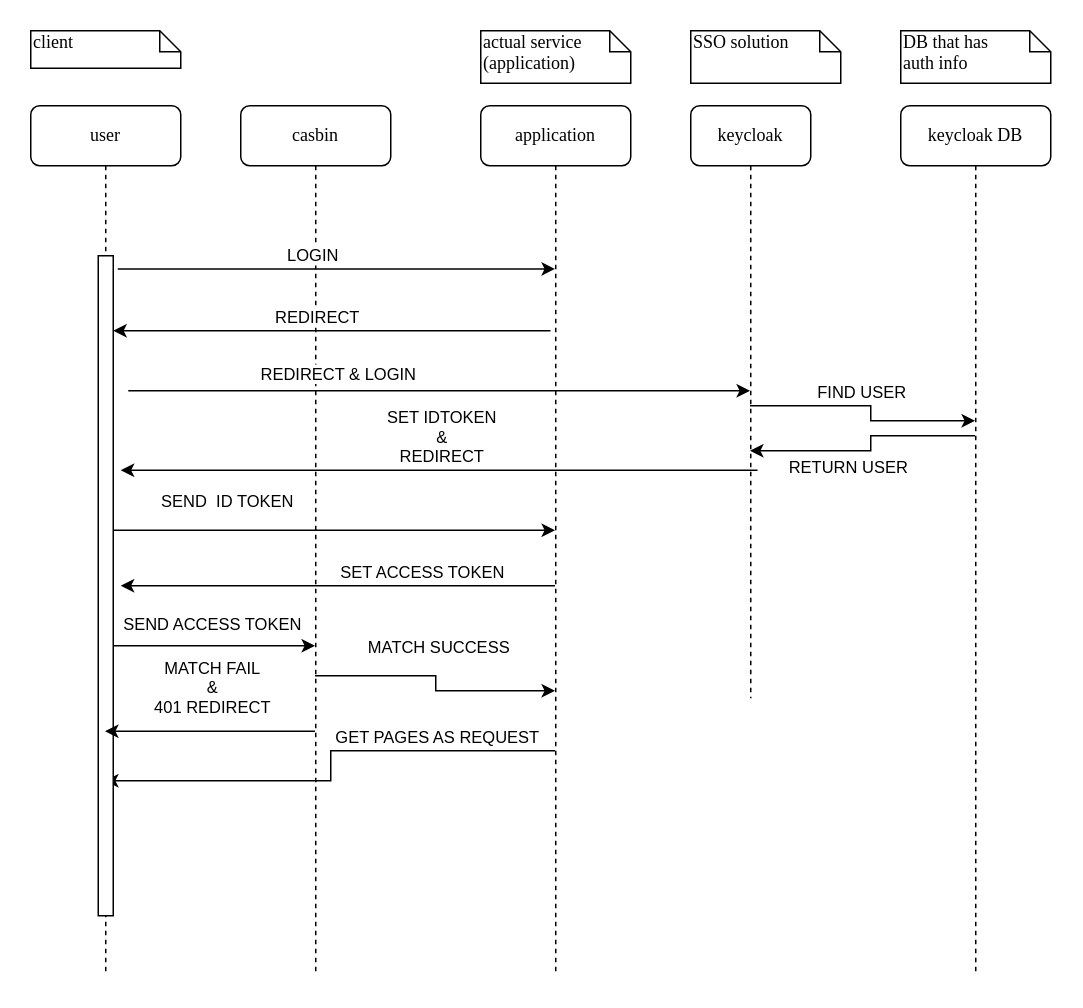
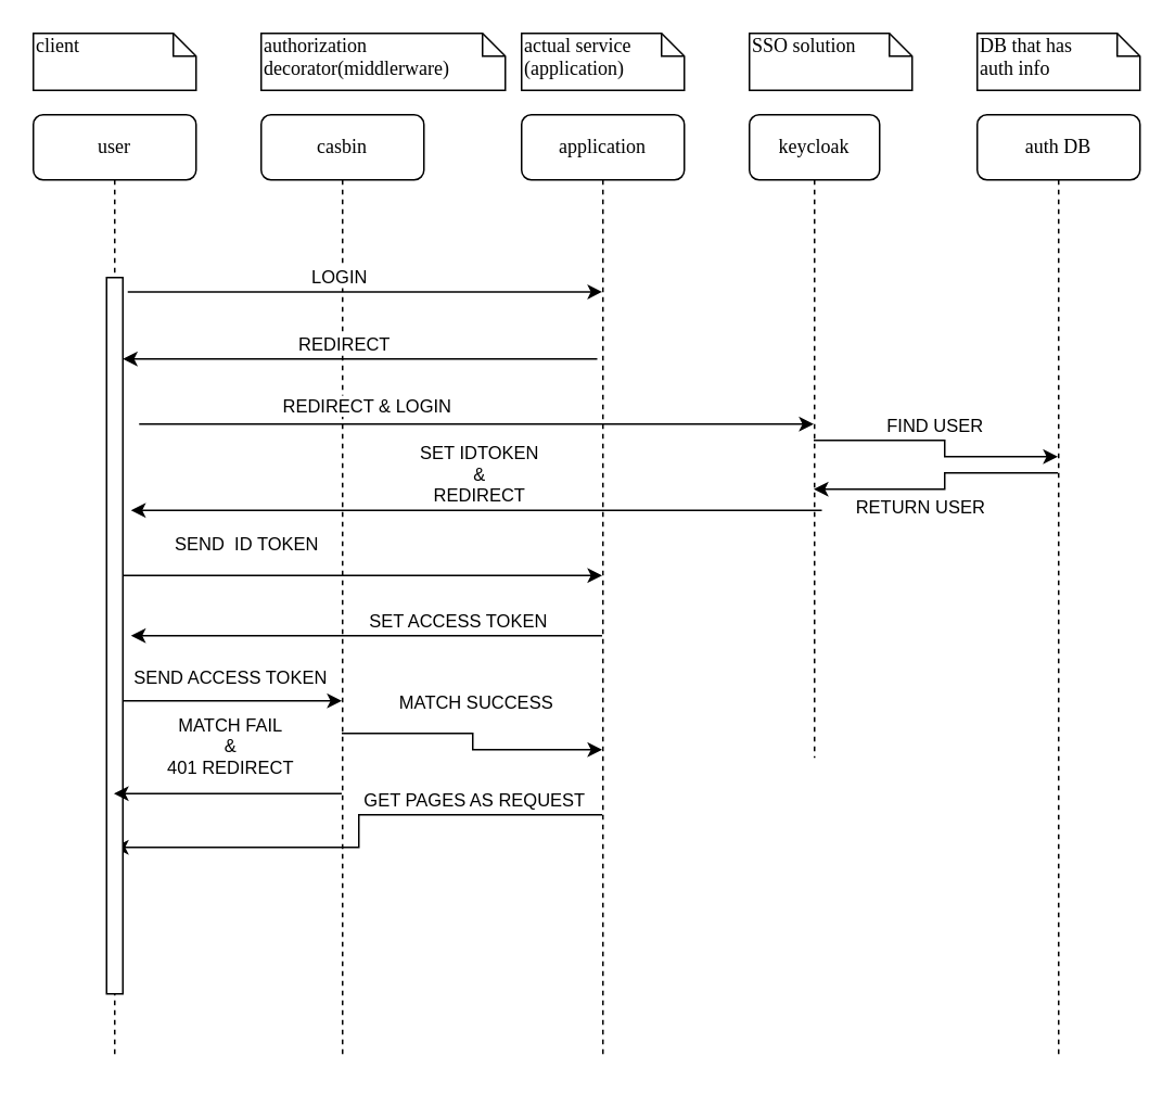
- <mxCell id="22" value="client" style="shape=note;whiteSpace=wrap;html=1;size=14;verticalAlign=top;align=left;spacingTop=-6;rounded=0;shadow=0;comic=0;labelBackgroundColor=none;strokeWidth=1;fontFamily=Verdana;fontSize=12" parent="1" vertex="1"><mxGeometry x="20" y="20" width="100" height="25" as="geometry" /></mxCell>
+ <mxCell id="22" value="client" style="shape=note;whiteSpace=wrap;html=1;size=14;verticalAlign=top;align=left;spacingTop=-6;rounded=0;shadow=0;comic=0;labelBackgroundColor=none;strokeWidth=1;fontFamily=Verdana;fontSize=12" parent="1" vertex="1"><mxGeometry x="20" y="20" width="100" height="35" as="geometry" /></mxCell>
+ <mxCell id="23" value="authorization decorator(middlerware)" style="shape=note;whiteSpace=wrap;html=1;size=14;verticalAlign=top;align=left;spacingTop=-6;rounded=0;shadow=0;comic=0;labelBackgroundColor=none;strokeWidth=1;fontFamily=Verdana;fontSize=12" parent="1" vertex="1"><mxGeometry x="160" y="20" width="150" height="35" as="geometry" /></mxCell>
- <mxCell id="19" value="keycloak DB" style="shape=umlLifeline;perimeter=lifelinePerimeter;whiteSpace=wrap;html=1;container=1;collapsible=0;recursiveResize=0;outlineConnect=0;rounded=1;shadow=0;comic=0;labelBackgroundColor=none;strokeWidth=1;fontFamily=Verdana;fontSize=12;align=center;" parent="1" vertex="1"><mxGeometry x="600" y="70" width="100" height="580" as="geometry" /></mxCell>
+ <mxCell id="19" value="auth DB" style="shape=umlLifeline;perimeter=lifelinePerimeter;whiteSpace=wrap;html=1;container=1;collapsible=0;recursiveResize=0;outlineConnect=0;rounded=1;shadow=0;comic=0;labelBackgroundColor=none;strokeWidth=1;fontFamily=Verdana;fontSize=12;align=center;" parent="1" vertex="1"><mxGeometry x="600" y="70" width="100" height="580" as="geometry" /></mxCell>
